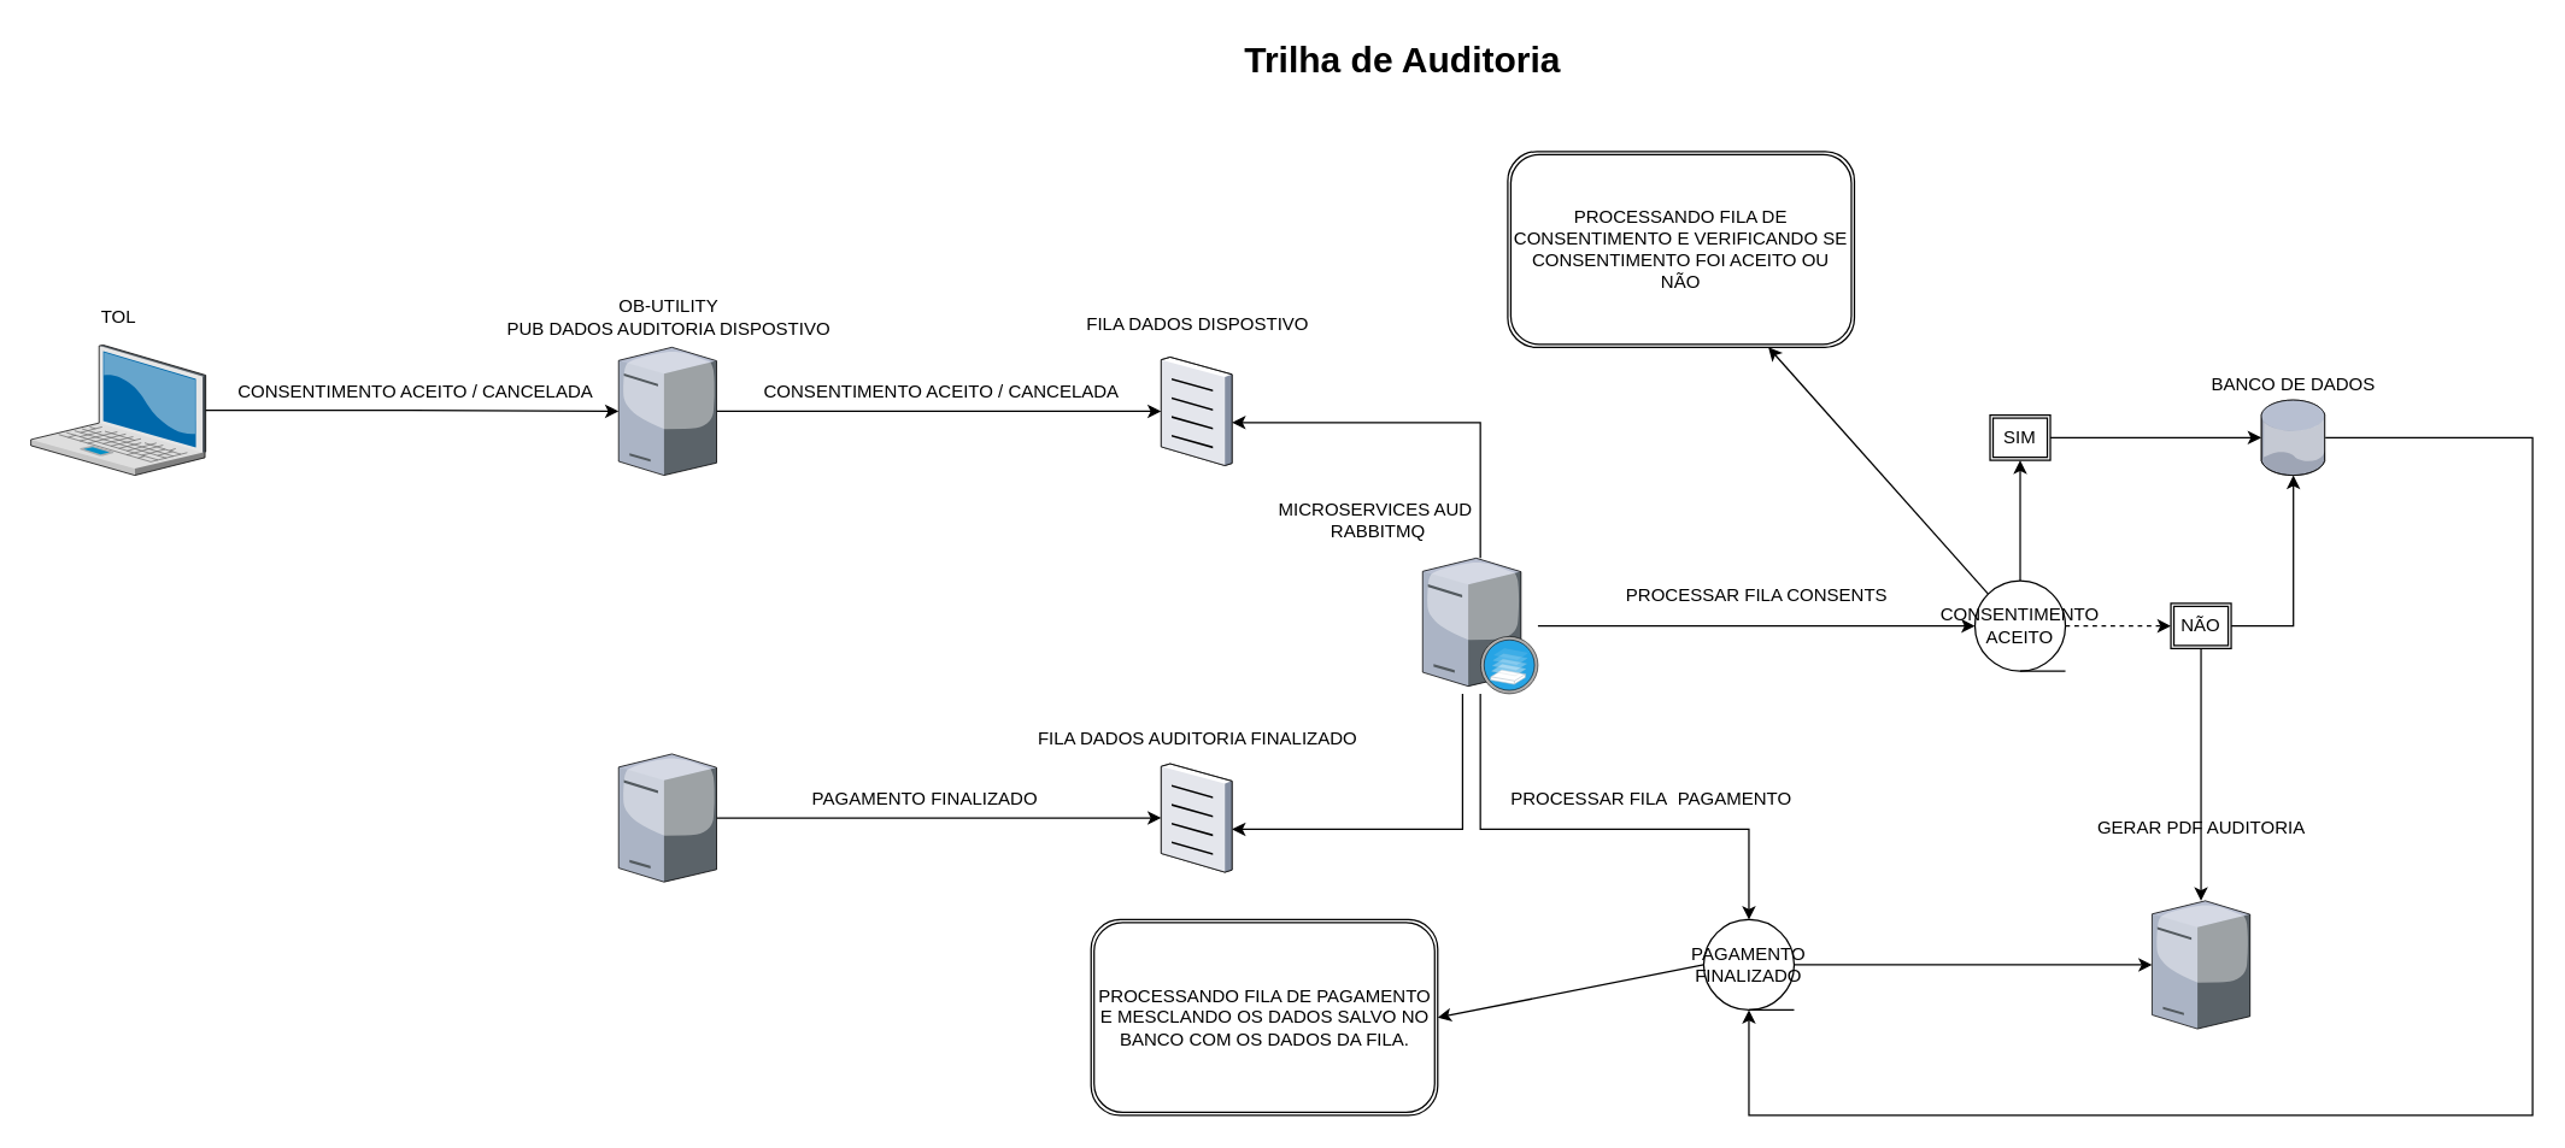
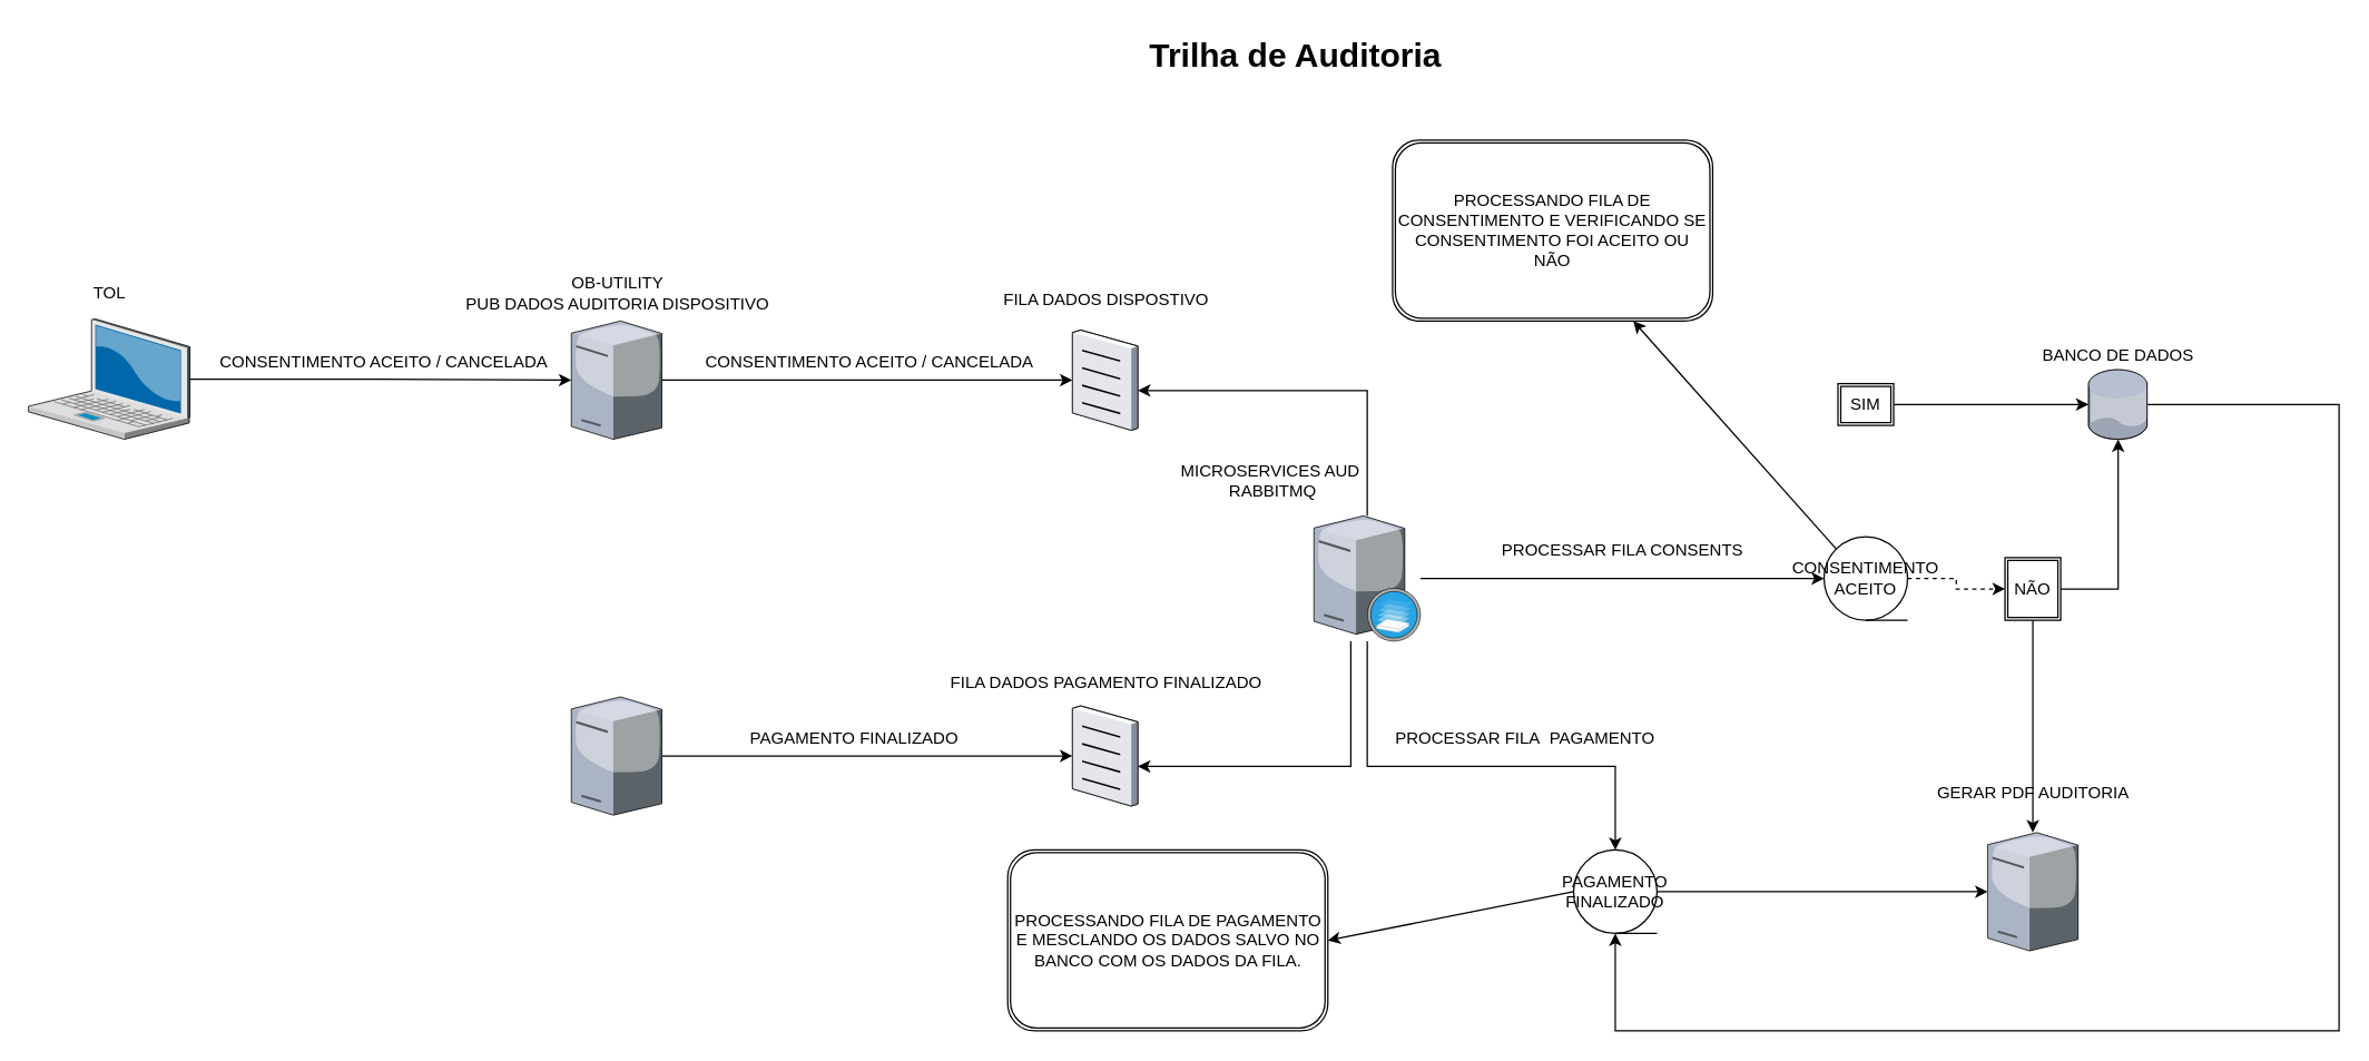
- <mxCell id="8" value="OB-UTILITY&lt;br&gt;PUB DADOS AUDITORIA DISPOSTIVO" style="text;html=1;align=center;verticalAlign=middle;resizable=0;points=[];autosize=1;strokeColor=none;fillColor=none;" vertex="1" parent="1"><mxGeometry x="327.5" y="195" width="230" height="30" as="geometry" /></mxCell>
+ <mxCell id="8" value="OB-UTILITY&lt;br&gt;PUB DADOS AUDITORIA DISPOSITIVO" style="text;html=1;align=center;verticalAlign=middle;resizable=0;points=[];autosize=1;strokeColor=none;fillColor=none;" vertex="1" parent="1"><mxGeometry x="327.5" y="195" width="230" height="30" as="geometry" /></mxCell>
- <mxCell id="27" value="" style="edgeStyle=orthogonalEdgeStyle;rounded=0;orthogonalLoop=1;jettySize=auto;html=1;" edge="1" parent="1" source="30" target="32"><mxGeometry relative="1" as="geometry" /></mxCell>
- <mxCell id="35" value="NÃO" style="shape=ext;double=1;rounded=0;whiteSpace=wrap;html=1;" vertex="1" parent="1"><mxGeometry x="1440" y="400" width="40" height="30" as="geometry" /></mxCell>
+ <mxCell id="35" value="NÃO" style="shape=ext;double=1;rounded=0;whiteSpace=wrap;html=1;" vertex="1" parent="1"><mxGeometry x="1440" y="400" width="40" height="45" as="geometry" /></mxCell>
- <mxCell id="19" value="FILA DADOS AUDITORIA FINALIZADO" style="text;html=1;align=center;verticalAlign=middle;resizable=0;points=[];autosize=1;strokeColor=none;fillColor=none;" vertex="1" parent="1"><mxGeometry x="673.5" y="480" width="240" height="20" as="geometry" /></mxCell>
+ <mxCell id="19" value="FILA DADOS PAGAMENTO FINALIZADO" style="text;html=1;align=center;verticalAlign=middle;resizable=0;points=[];autosize=1;strokeColor=none;fillColor=none;" vertex="1" parent="1"><mxGeometry x="673.5" y="480" width="240" height="20" as="geometry" /></mxCell>
- <mxCell id="37" value="GERAR PDF AUDITORIA" style="text;html=1;align=center;verticalAlign=middle;resizable=0;points=[];autosize=1;strokeColor=none;fillColor=none;" vertex="1" parent="1"><mxGeometry x="1385" y="538.5" width="150" height="20" as="geometry" /></mxCell>
+ <mxCell id="37" value="GERAR PDF AUDITORIA" style="text;html=1;align=center;verticalAlign=middle;resizable=0;points=[];autosize=1;strokeColor=none;fillColor=none;" vertex="1" parent="1"><mxGeometry x="1385" y="558.5" width="150" height="20" as="geometry" /></mxCell>
